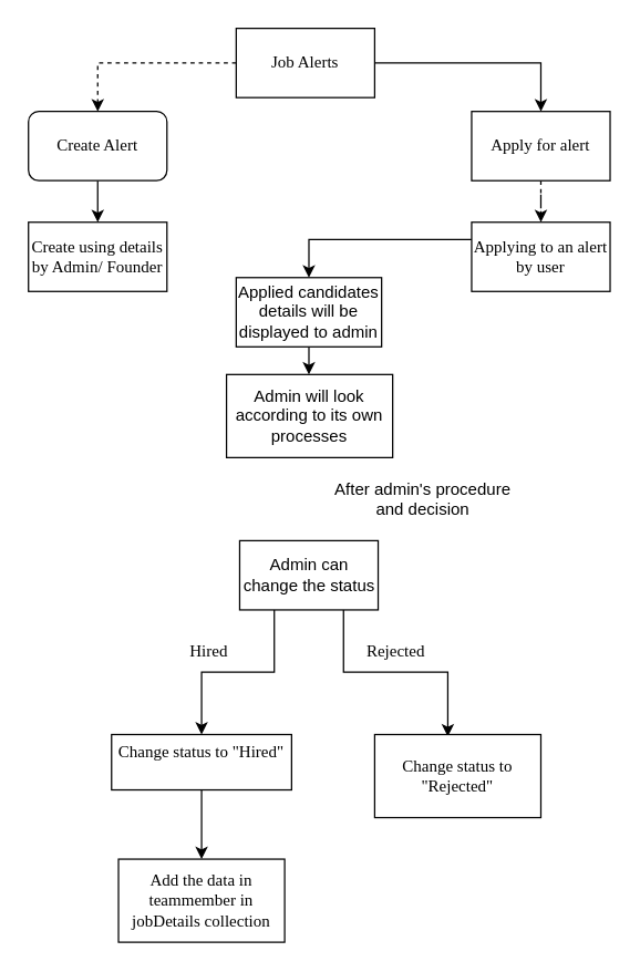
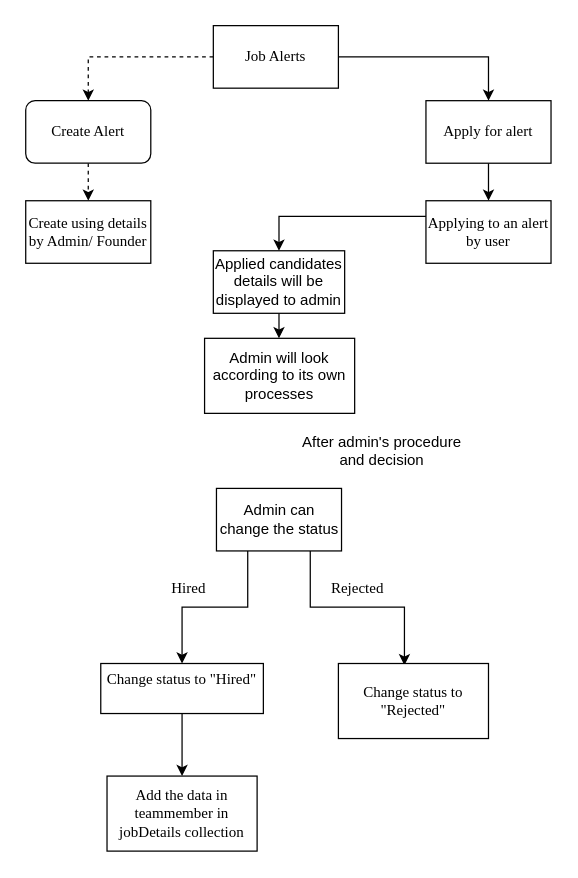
- <mxCell id="7" style="edgeStyle=orthogonalEdgeStyle;rounded=0;orthogonalLoop=1;jettySize=auto;html=1;exitX=0.5;exitY=1;exitDx=0;exitDy=0;dashed=1;" parent="1" source="8" target="11" edge="1"><mxGeometry relative="1" as="geometry" /></mxCell>
+ <mxCell id="7" style="edgeStyle=orthogonalEdgeStyle;rounded=0;orthogonalLoop=1;jettySize=auto;html=1;exitX=0.5;exitY=1;exitDx=0;exitDy=0;" parent="1" source="8" target="11" edge="1"><mxGeometry relative="1" as="geometry" /></mxCell>
- <mxCell id="5" style="edgeStyle=orthogonalEdgeStyle;rounded=0;orthogonalLoop=1;jettySize=auto;html=1;exitX=0.5;exitY=1;exitDx=0;exitDy=0;entryX=0.5;entryY=0;entryDx=0;entryDy=0;" parent="1" source="6" target="9" edge="1"><mxGeometry relative="1" as="geometry" /></mxCell>
+ <mxCell id="5" style="edgeStyle=orthogonalEdgeStyle;rounded=0;orthogonalLoop=1;jettySize=auto;html=1;exitX=0.5;exitY=1;exitDx=0;exitDy=0;entryX=0.5;entryY=0;entryDx=0;entryDy=0;dashed=1;" parent="1" source="6" target="9" edge="1"><mxGeometry relative="1" as="geometry" /></mxCell>
